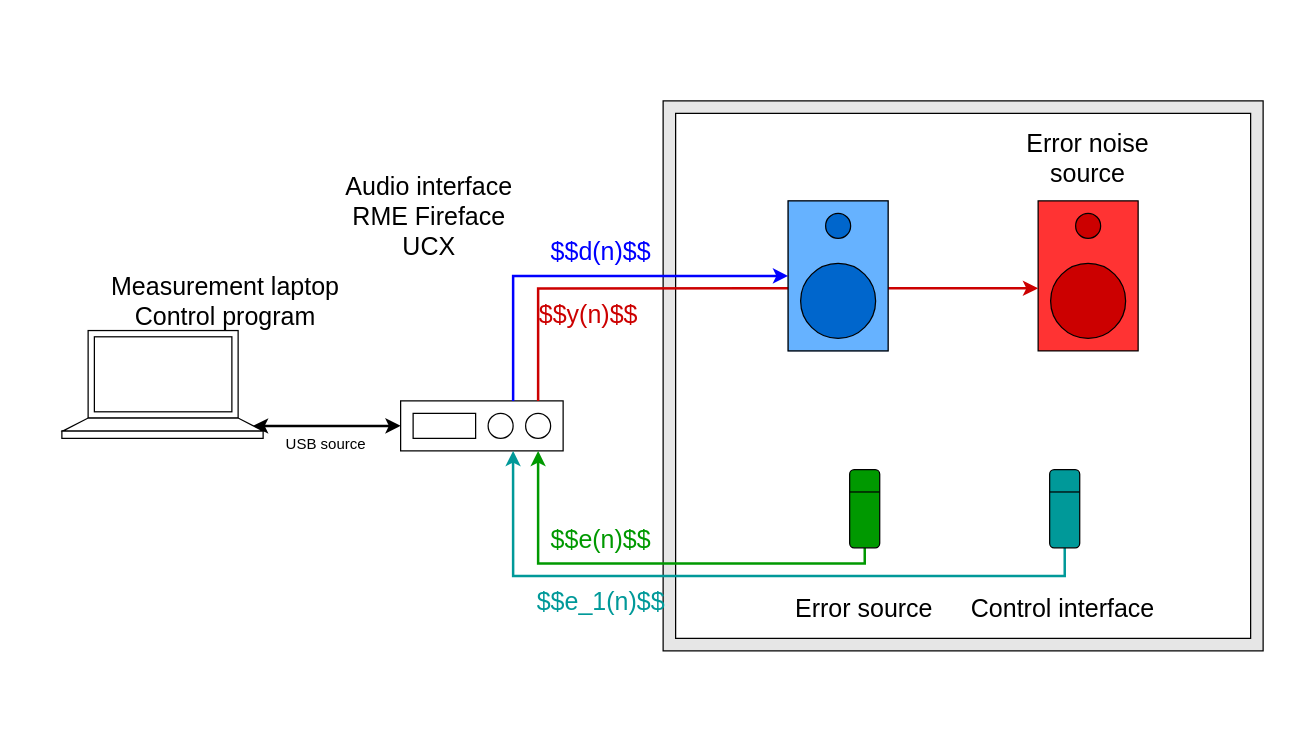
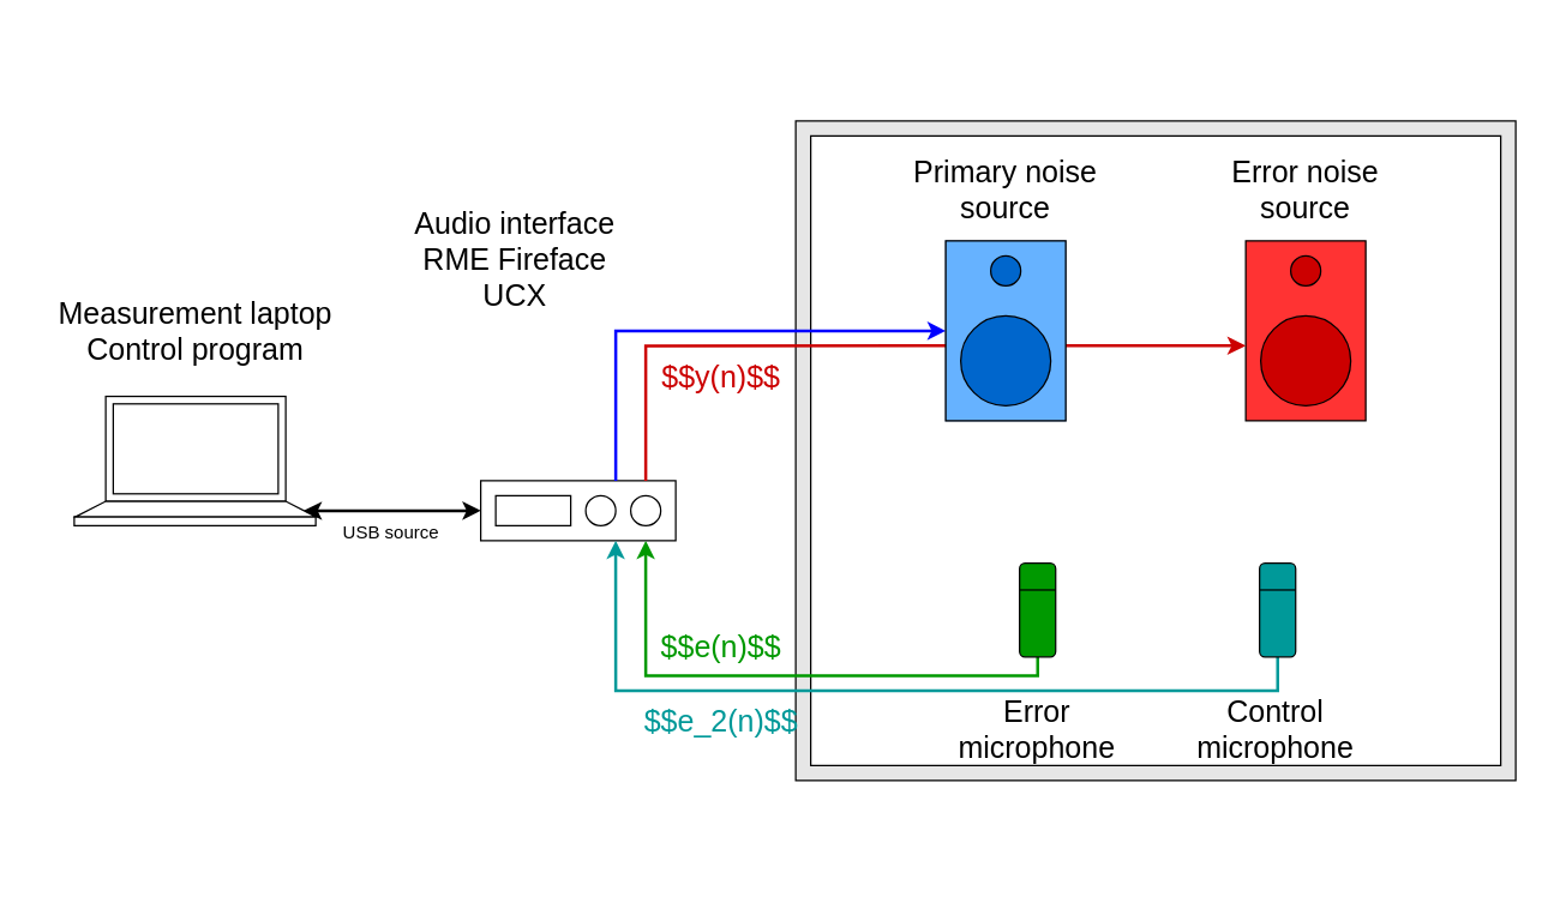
+ <mxCell id="10" value="&lt;font style=&quot;font-size: 20px;&quot;&gt;Primary noise source&lt;/font&gt;" style="text;html=1;strokeColor=none;fillColor=none;align=center;verticalAlign=middle;whiteSpace=wrap;rounded=0;" parent="1" vertex="1"><mxGeometry x="590" y="110" width="160" height="30" as="geometry" /></mxCell>
- <mxCell id="31" value="&lt;font color=&quot;#0000ff&quot; style=&quot;font-size: 20px;&quot;&gt;$$d(n)$$&lt;/font&gt;" style="text;html=1;align=center;verticalAlign=middle;resizable=0;points=[];autosize=1;strokeColor=none;fillColor=none;" parent="1" vertex="1"><mxGeometry x="430" y="180" width="100" height="40" as="geometry" /></mxCell>
- <mxCell id="27" value="&lt;div style=&quot;font-size: 20px;&quot;&gt;&lt;font style=&quot;font-size: 20px;&quot;&gt;Measurement laptop&lt;/font&gt;&lt;/div&gt;&lt;div style=&quot;font-size: 20px;&quot;&gt;&lt;font style=&quot;font-size: 20px;&quot;&gt;Control program&lt;font style=&quot;font-size: 20px;&quot;&gt;&lt;br&gt;&lt;/font&gt;&lt;/font&gt;&lt;/div&gt;" style="text;html=1;strokeColor=none;fillColor=none;align=center;verticalAlign=middle;whiteSpace=wrap;rounded=0;" parent="1" vertex="1"><mxGeometry x="70" y="225" width="220" height="30" as="geometry" /></mxCell>
+ <mxCell id="27" value="&lt;div style=&quot;font-size: 20px;&quot;&gt;&lt;font style=&quot;font-size: 20px;&quot;&gt;Measurement laptop&lt;/font&gt;&lt;/div&gt;&lt;div style=&quot;font-size: 20px;&quot;&gt;&lt;font style=&quot;font-size: 20px;&quot;&gt;Control program&lt;font style=&quot;font-size: 20px;&quot;&gt;&lt;br&gt;&lt;/font&gt;&lt;/font&gt;&lt;/div&gt;" style="text;html=1;strokeColor=none;fillColor=none;align=center;verticalAlign=middle;whiteSpace=wrap;rounded=0;" parent="1" vertex="1"><mxGeometry x="20" y="205" width="220" height="30" as="geometry" /></mxCell>
- <mxCell id="40" value="&lt;font color=&quot;#cc0000&quot; style=&quot;font-size: 20px;&quot;&gt;$$y(n)$$&lt;/font&gt;" style="text;html=1;align=center;verticalAlign=middle;resizable=0;points=[];autosize=1;strokeColor=none;fillColor=none;" parent="1" vertex="1"><mxGeometry x="420" y="230" width="100" height="40" as="geometry" /></mxCell>
+ <mxCell id="40" value="&lt;font color=&quot;#cc0000&quot; style=&quot;font-size: 20px;&quot;&gt;$$y(n)$$&lt;/font&gt;" style="text;html=1;align=center;verticalAlign=middle;resizable=0;points=[];autosize=1;strokeColor=none;fillColor=none;" parent="1" vertex="1"><mxGeometry x="430" y="230" width="100" height="40" as="geometry" /></mxCell>
- <mxCell id="33" value="&lt;font color=&quot;#009999&quot; style=&quot;font-size: 20px;&quot;&gt;$$e_1(n)$$&lt;/font&gt;" style="text;html=1;align=center;verticalAlign=middle;resizable=0;points=[];autosize=1;strokeColor=none;fillColor=none;" parent="1" vertex="1"><mxGeometry x="415" y="460" width="130" height="40" as="geometry" /></mxCell>
+ <mxCell id="33" value="&lt;font color=&quot;#009999&quot; style=&quot;font-size: 20px;&quot;&gt;$$e_2(n)$$&lt;/font&gt;" style="text;html=1;align=center;verticalAlign=middle;resizable=0;points=[];autosize=1;strokeColor=none;fillColor=none;" parent="1" vertex="1"><mxGeometry x="415" y="460" width="130" height="40" as="geometry" /></mxCell>
- <mxCell id="12" value="&lt;font style=&quot;font-size: 20px;&quot;&gt;Error source&lt;br&gt;&lt;/font&gt;" style="text;html=1;strokeColor=none;fillColor=none;align=center;verticalAlign=middle;whiteSpace=wrap;rounded=0;" parent="1" vertex="1"><mxGeometry x="616.25" y="470" width="150" height="30" as="geometry" /></mxCell>
+ <mxCell id="12" value="&lt;font style=&quot;font-size: 20px;&quot;&gt;Error microphone&lt;br&gt;&lt;/font&gt;" style="text;html=1;strokeColor=none;fillColor=none;align=center;verticalAlign=middle;whiteSpace=wrap;rounded=0;" parent="1" vertex="1"><mxGeometry x="616.25" y="470" width="150" height="30" as="geometry" /></mxCell>
- <mxCell id="13" value="&lt;font style=&quot;font-size: 20px;&quot;&gt;Control interface&lt;br&gt;&lt;/font&gt;" style="text;html=1;strokeColor=none;fillColor=none;align=center;verticalAlign=middle;whiteSpace=wrap;rounded=0;" parent="1" vertex="1"><mxGeometry x="770" y="470" width="160" height="30" as="geometry" /></mxCell>
+ <mxCell id="13" value="&lt;font style=&quot;font-size: 20px;&quot;&gt;Control microphone&lt;br&gt;&lt;/font&gt;" style="text;html=1;strokeColor=none;fillColor=none;align=center;verticalAlign=middle;whiteSpace=wrap;rounded=0;" parent="1" vertex="1"><mxGeometry x="770" y="470" width="160" height="30" as="geometry" /></mxCell>
